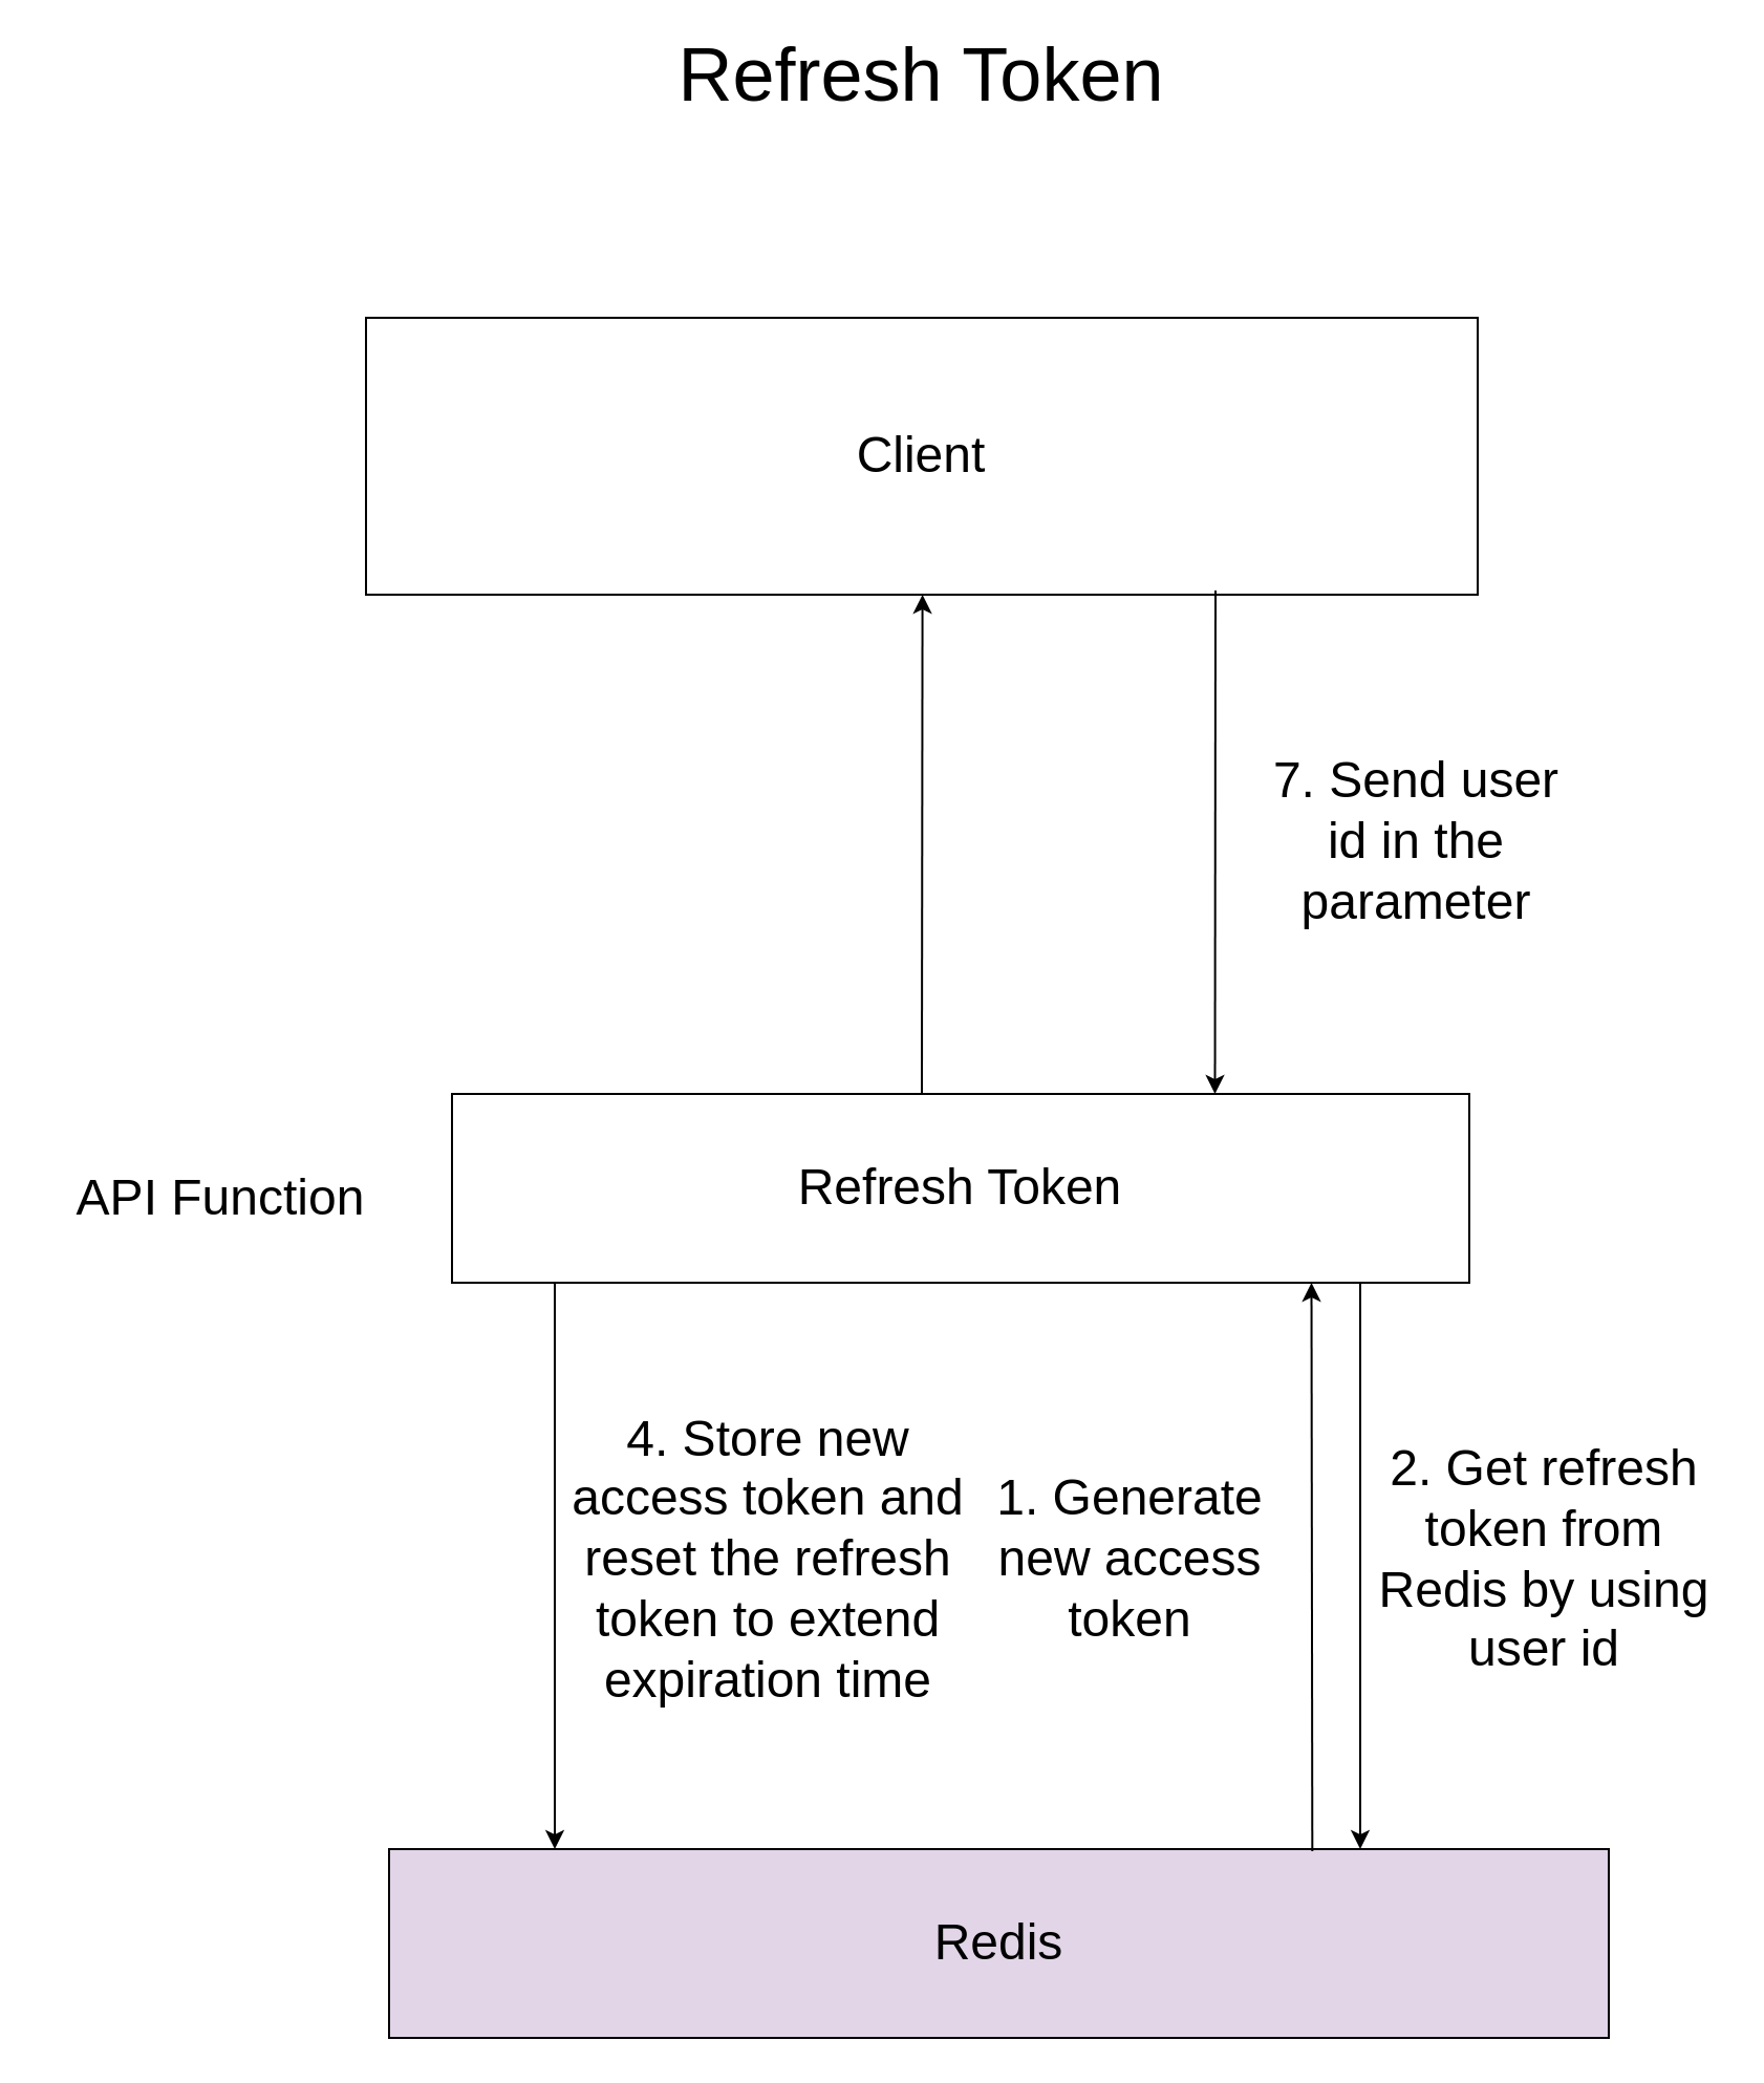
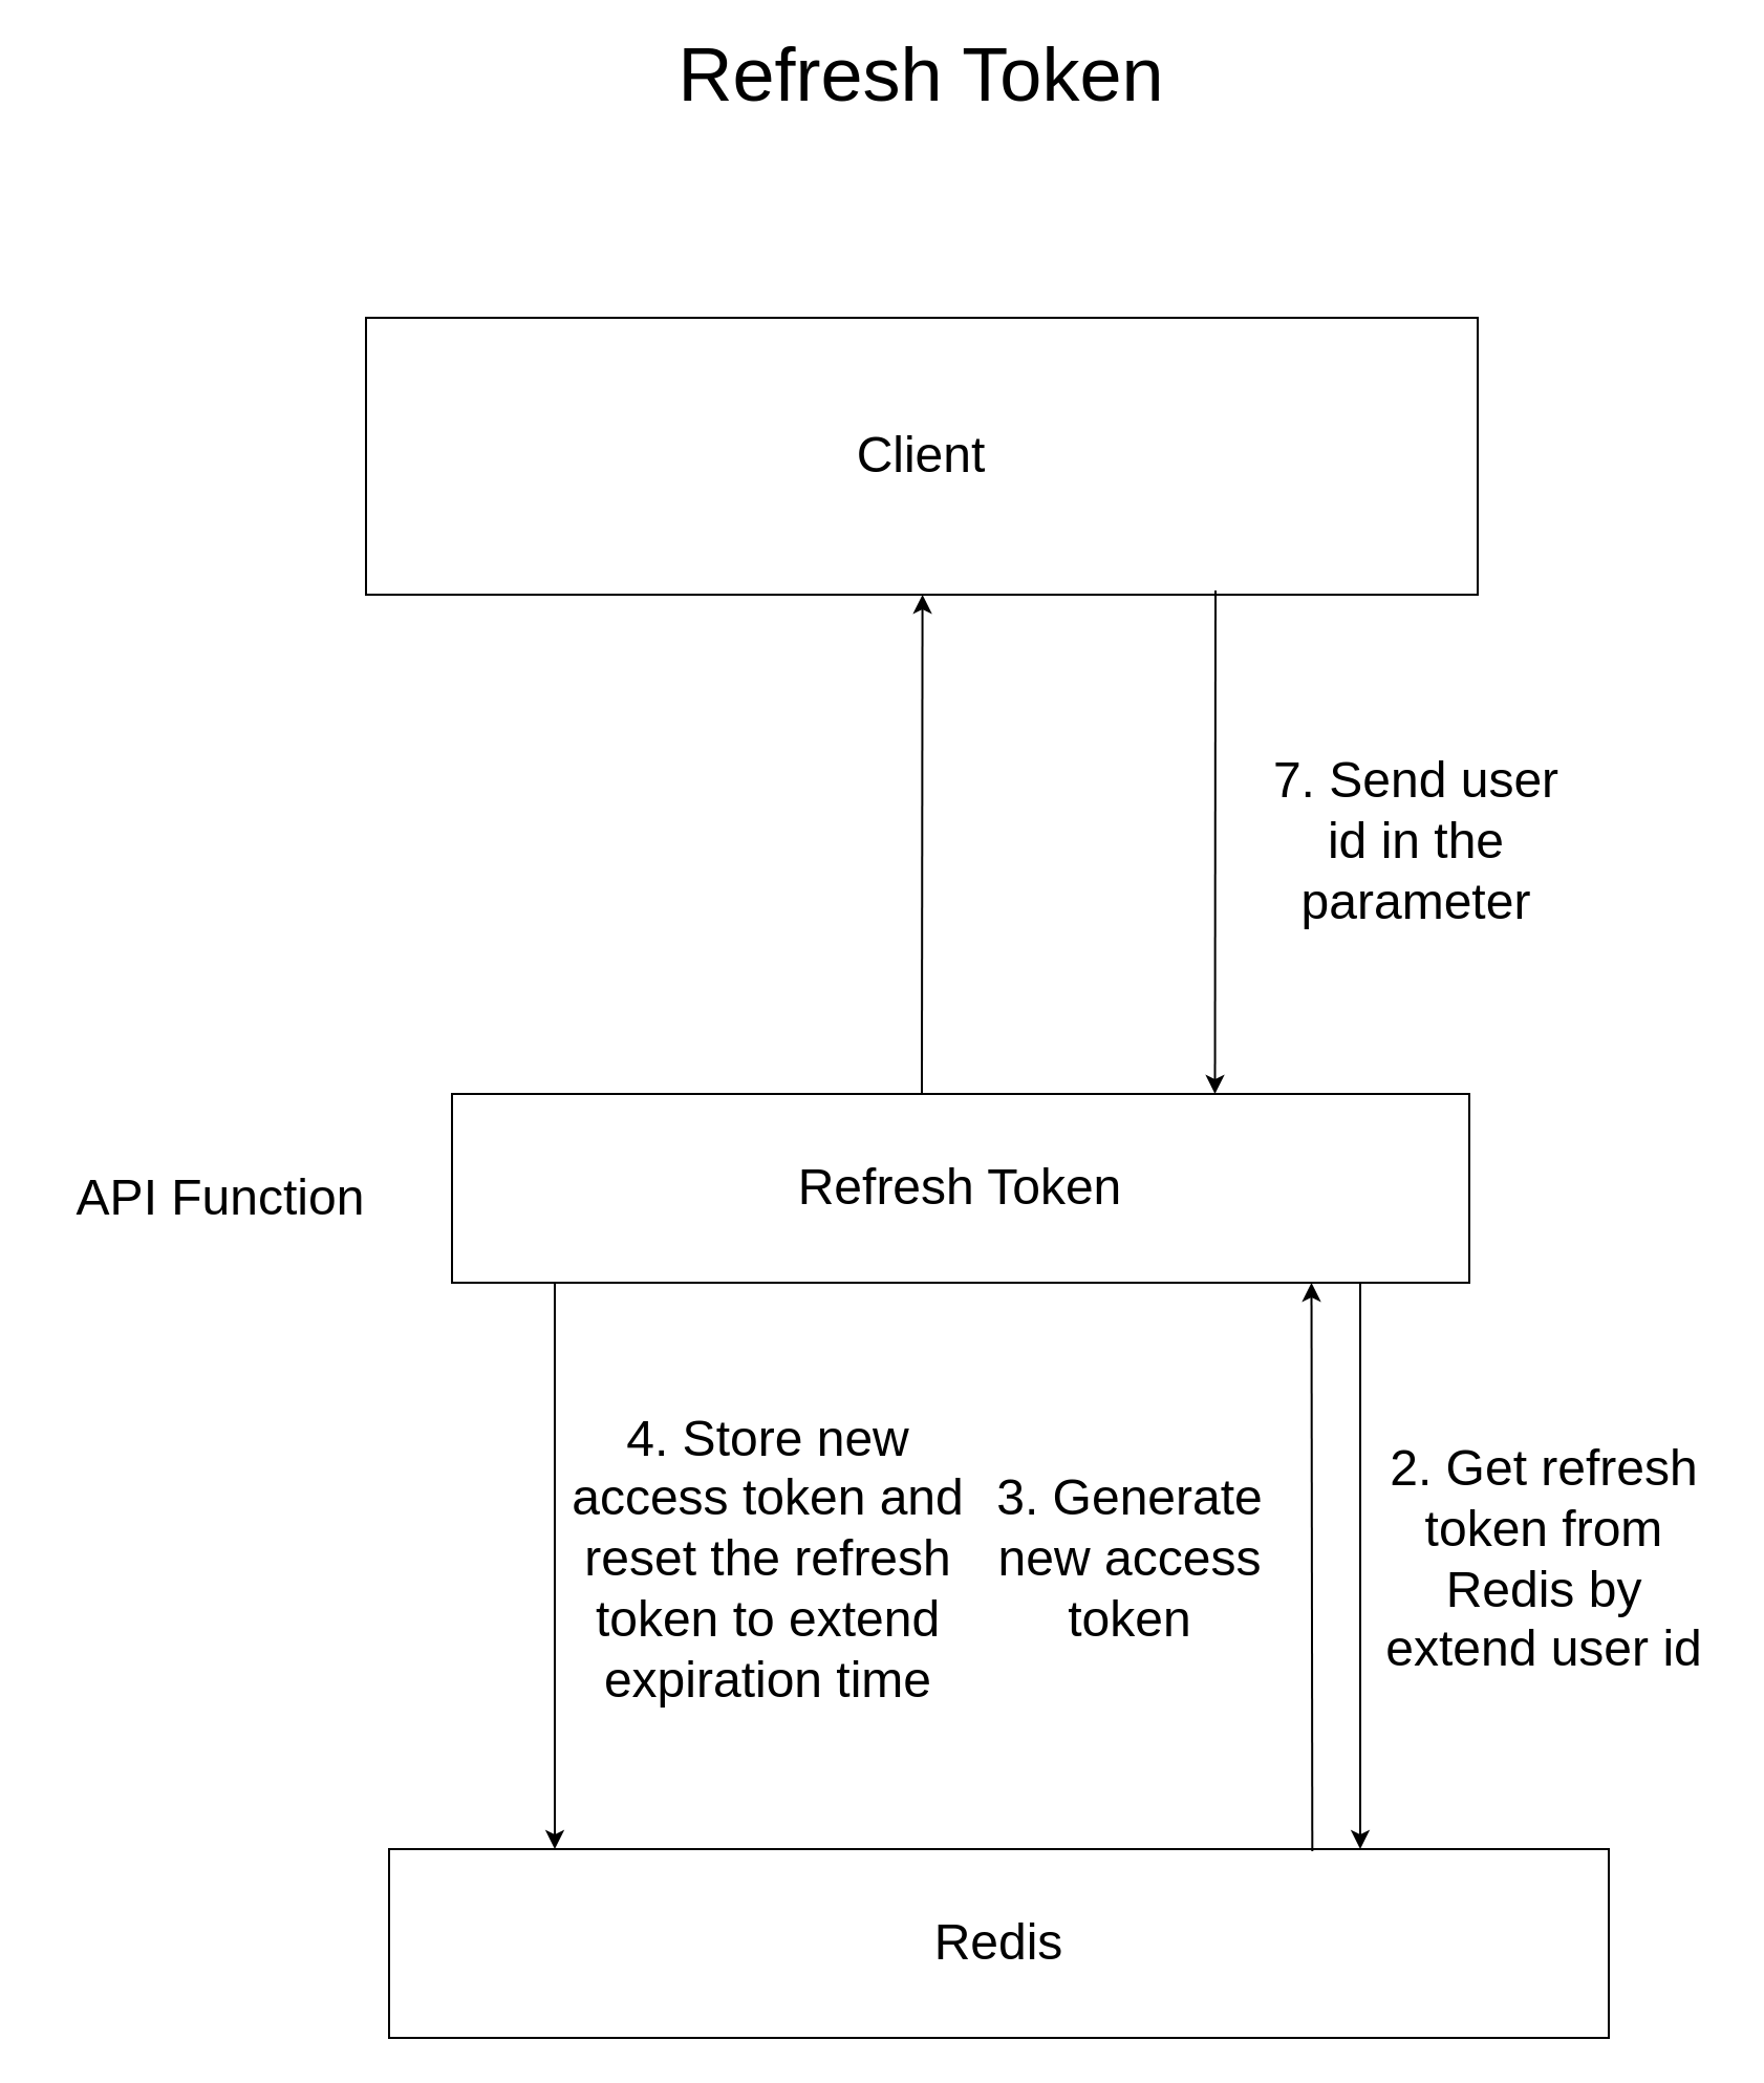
- <mxCell id="13" value="1. Generate new access token" style="text;html=1;strokeColor=none;fillColor=none;align=center;verticalAlign=middle;whiteSpace=wrap;rounded=0;fontSize=24;" vertex="1" parent="1"><mxGeometry x="465" y="632" width="147" height="221" as="geometry" /></mxCell>
+ <mxCell id="13" value="3. Generate new access token" style="text;html=1;strokeColor=none;fillColor=none;align=center;verticalAlign=middle;whiteSpace=wrap;rounded=0;fontSize=24;" vertex="1" parent="1"><mxGeometry x="465" y="632" width="147" height="221" as="geometry" /></mxCell>
- <mxCell id="11" value="2. Get refresh token from Redis by using user id" style="text;html=1;strokeColor=none;fillColor=none;align=center;verticalAlign=middle;whiteSpace=wrap;rounded=0;fontSize=24;" vertex="1" parent="1"><mxGeometry x="653" y="650" width="166" height="185" as="geometry" /></mxCell>
+ <mxCell id="11" value="2. Get refresh token from Redis by extend user id" style="text;html=1;strokeColor=none;fillColor=none;align=center;verticalAlign=middle;whiteSpace=wrap;rounded=0;fontSize=24;" vertex="1" parent="1"><mxGeometry x="653" y="650" width="166" height="185" as="geometry" /></mxCell>
- <mxCell id="9" value="Redis" style="rounded=0;whiteSpace=wrap;html=1;fontSize=24;fillColor=#e1d5e7;" vertex="1" parent="1"><mxGeometry x="185" y="881" width="581.5" height="90" as="geometry" /></mxCell>
+ <mxCell id="9" value="Redis" style="rounded=0;whiteSpace=wrap;html=1;fontSize=24;" vertex="1" parent="1"><mxGeometry x="185" y="881" width="581.5" height="90" as="geometry" /></mxCell>
